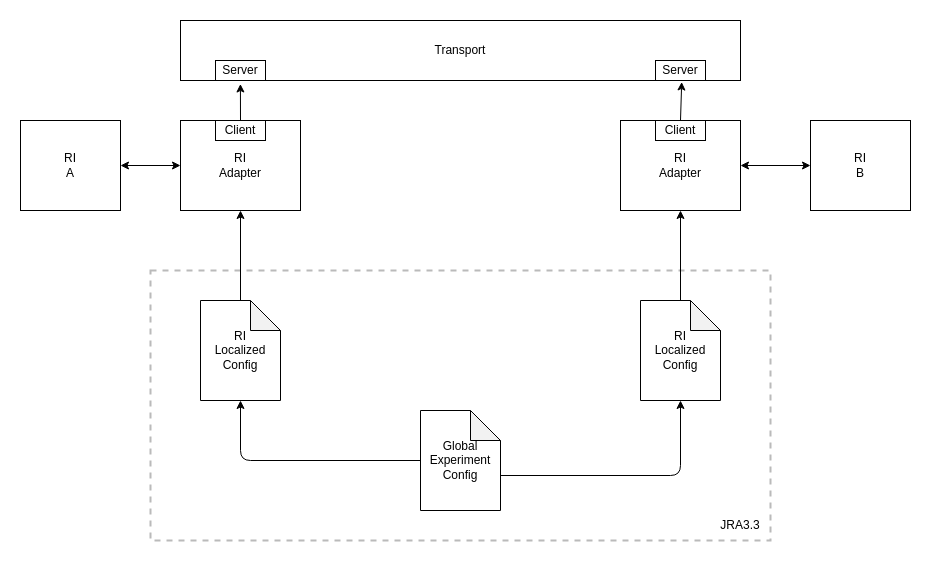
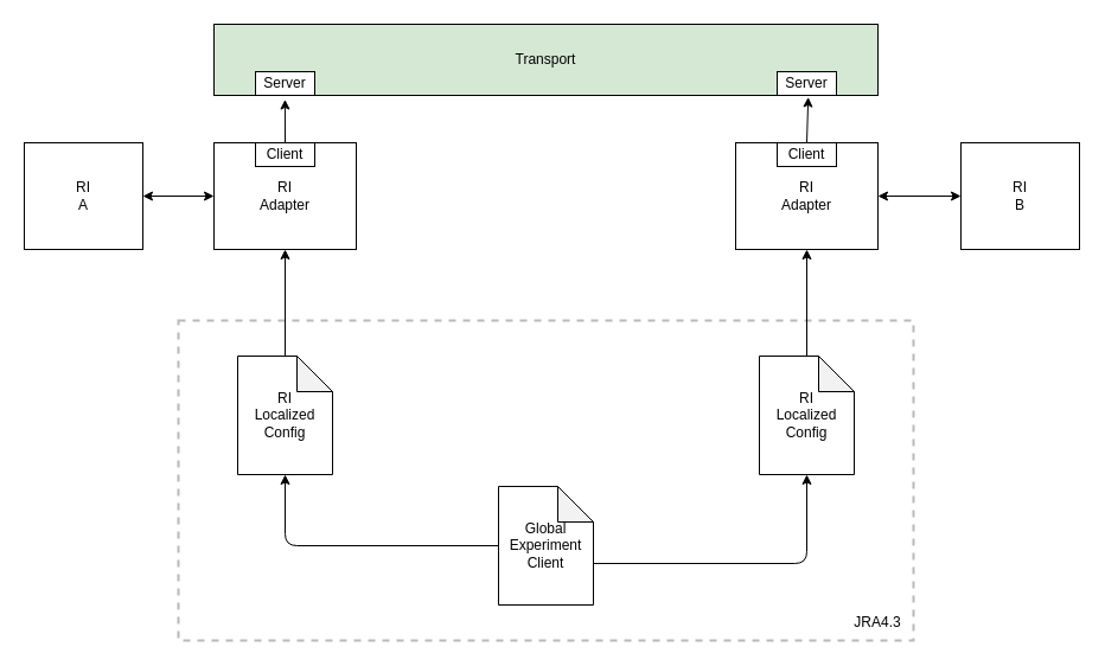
- <mxCell id="3" value="Transport" style="rounded=0;whiteSpace=wrap;html=1;" parent="1" vertex="1"><mxGeometry x="180" y="20" width="560" height="60" as="geometry" /></mxCell>
+ <mxCell id="3" value="Transport" style="rounded=0;whiteSpace=wrap;html=1;fillColor=#d5e8d4;" parent="1" vertex="1"><mxGeometry x="180" y="20" width="560" height="60" as="geometry" /></mxCell>
- <mxCell id="12" value="Global&lt;br&gt;Experiment&lt;br&gt;Config" style="shape=note;whiteSpace=wrap;html=1;backgroundOutline=1;darkOpacity=0.05;" parent="1" vertex="1"><mxGeometry x="420" y="410" width="80" height="100" as="geometry" /></mxCell>
+ <mxCell id="12" value="Global&lt;br&gt;Experiment&lt;br&gt;Client" style="shape=note;whiteSpace=wrap;html=1;backgroundOutline=1;darkOpacity=0.05;" parent="1" vertex="1"><mxGeometry x="420" y="410" width="80" height="100" as="geometry" /></mxCell>
- <mxCell id="21" value="JRA3.3" style="text;html=1;strokeColor=none;fillColor=none;align=center;verticalAlign=middle;whiteSpace=wrap;rounded=0;dashed=1;" parent="1" vertex="1"><mxGeometry x="710" y="510" width="60" height="30" as="geometry" /></mxCell>
+ <mxCell id="21" value="JRA4.3" style="text;html=1;strokeColor=none;fillColor=none;align=center;verticalAlign=middle;whiteSpace=wrap;rounded=0;dashed=1;" parent="1" vertex="1"><mxGeometry x="710" y="510" width="60" height="30" as="geometry" /></mxCell>
